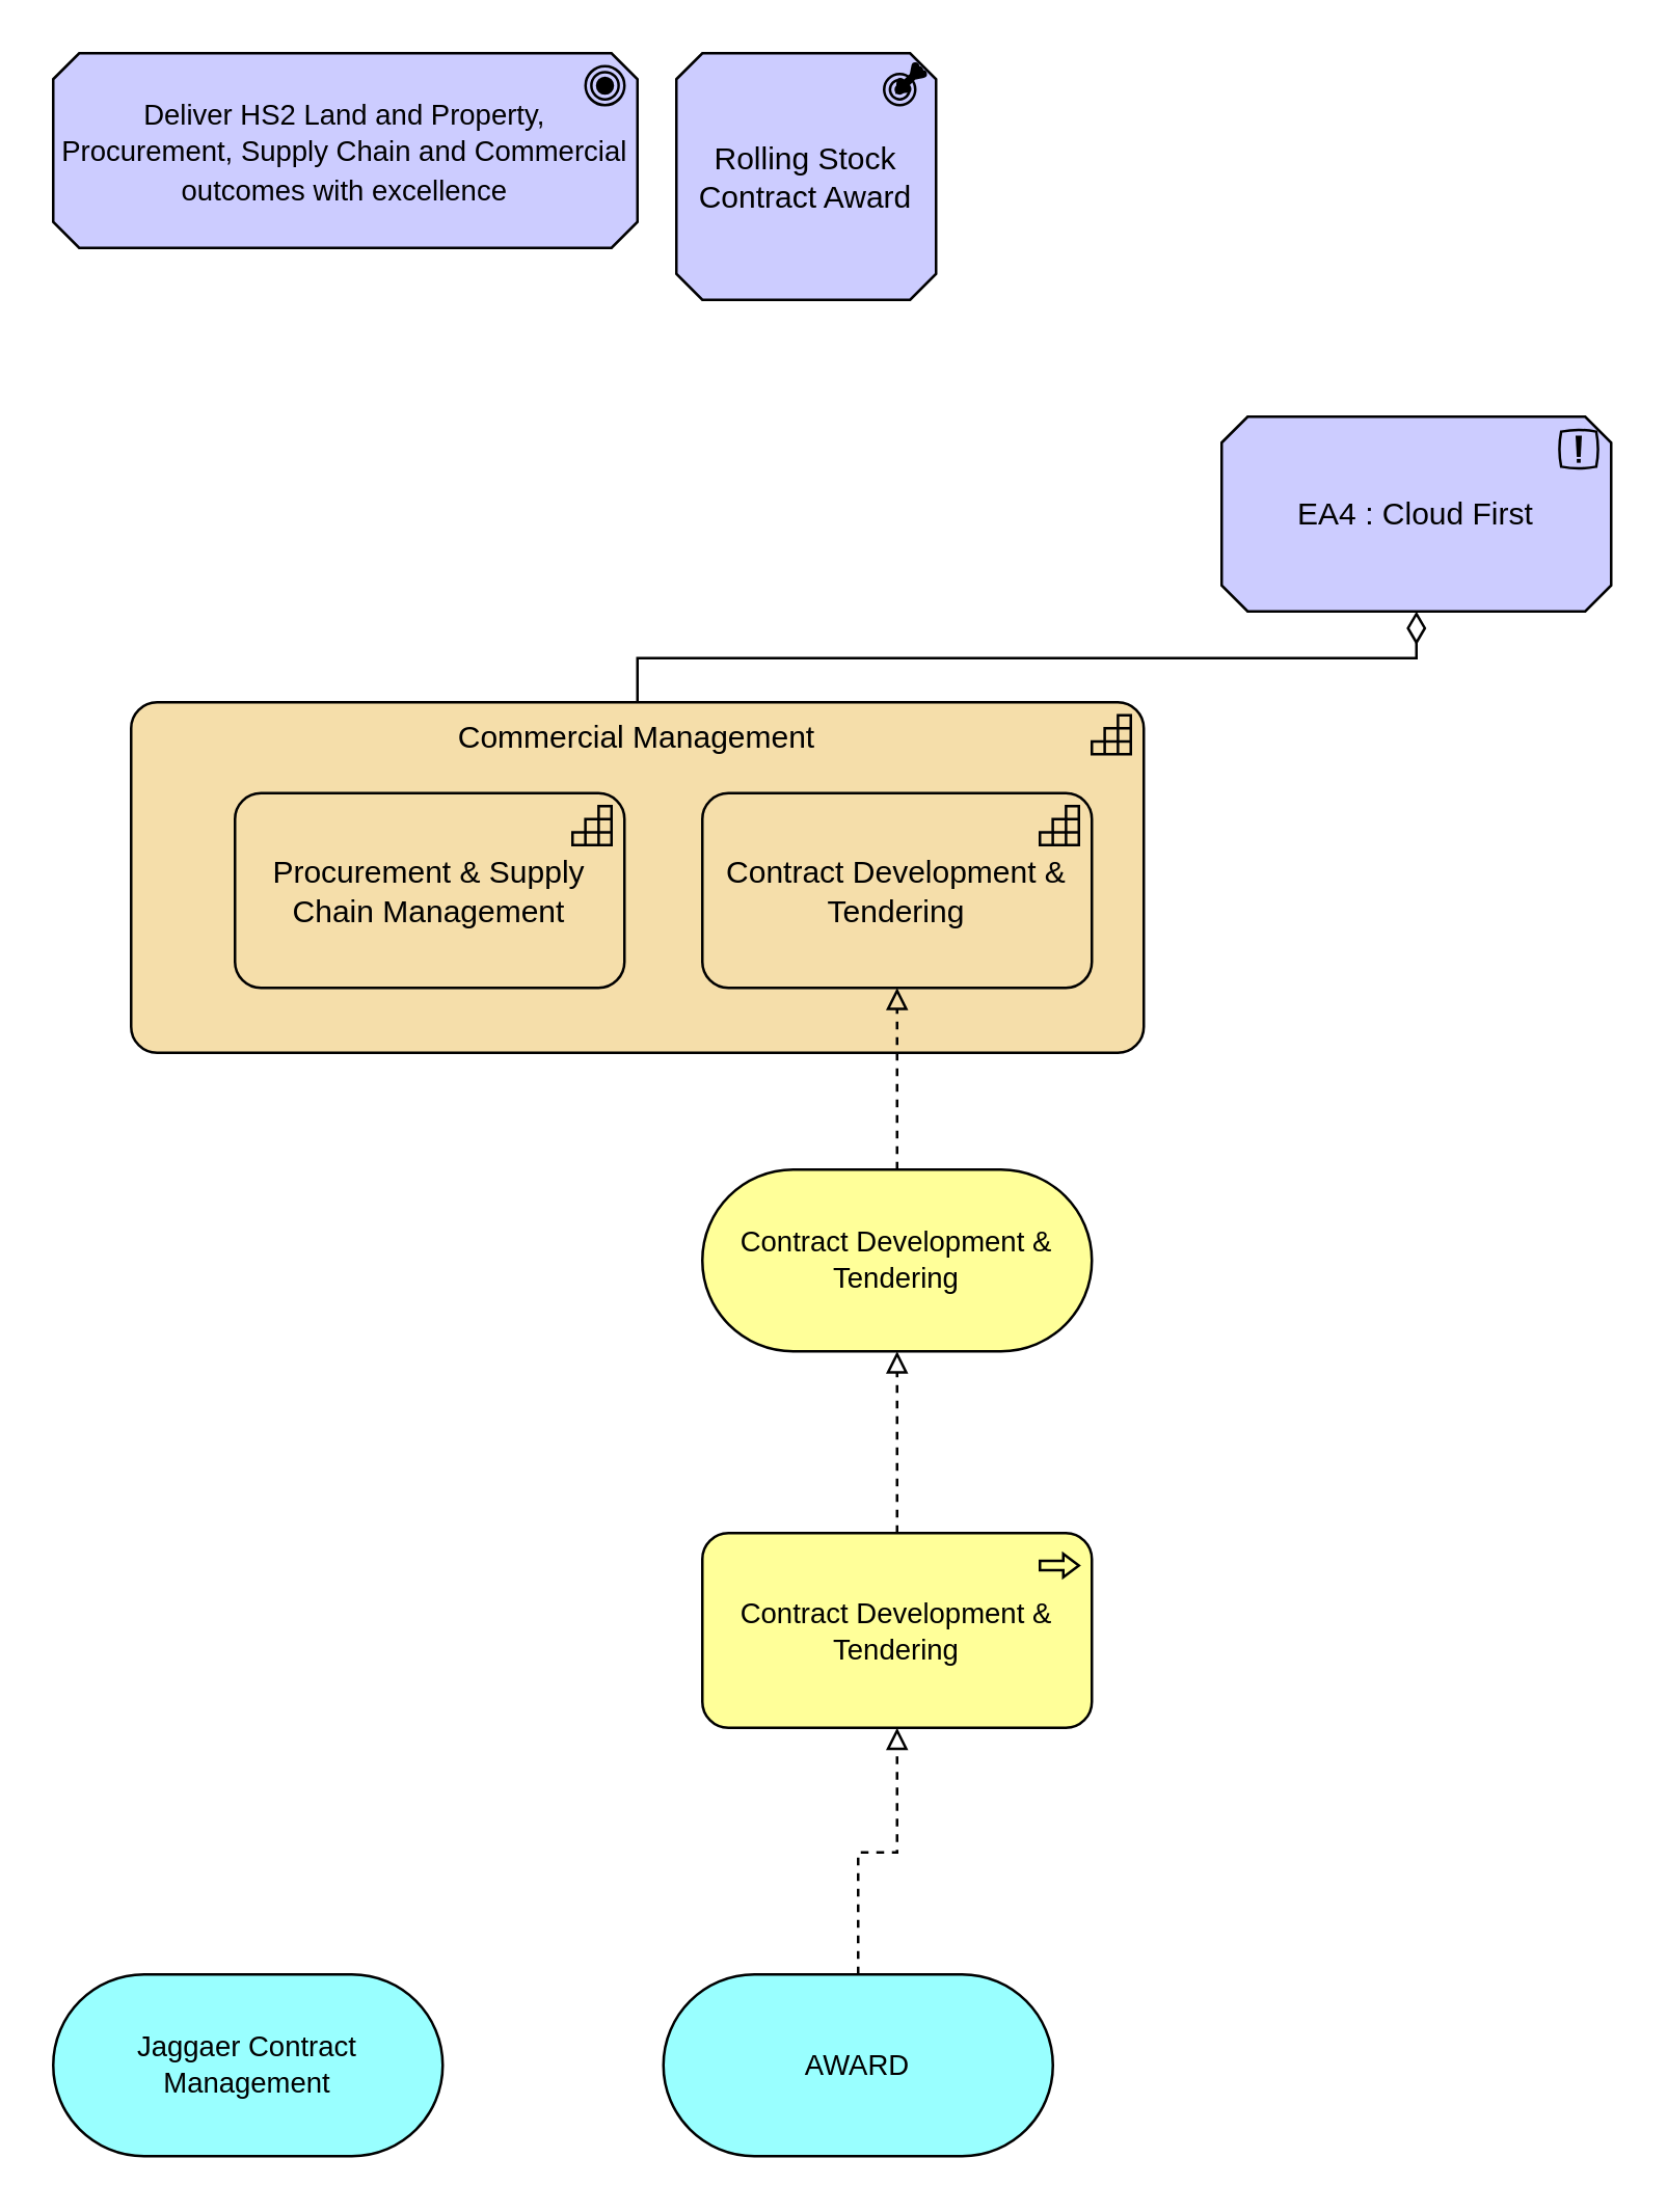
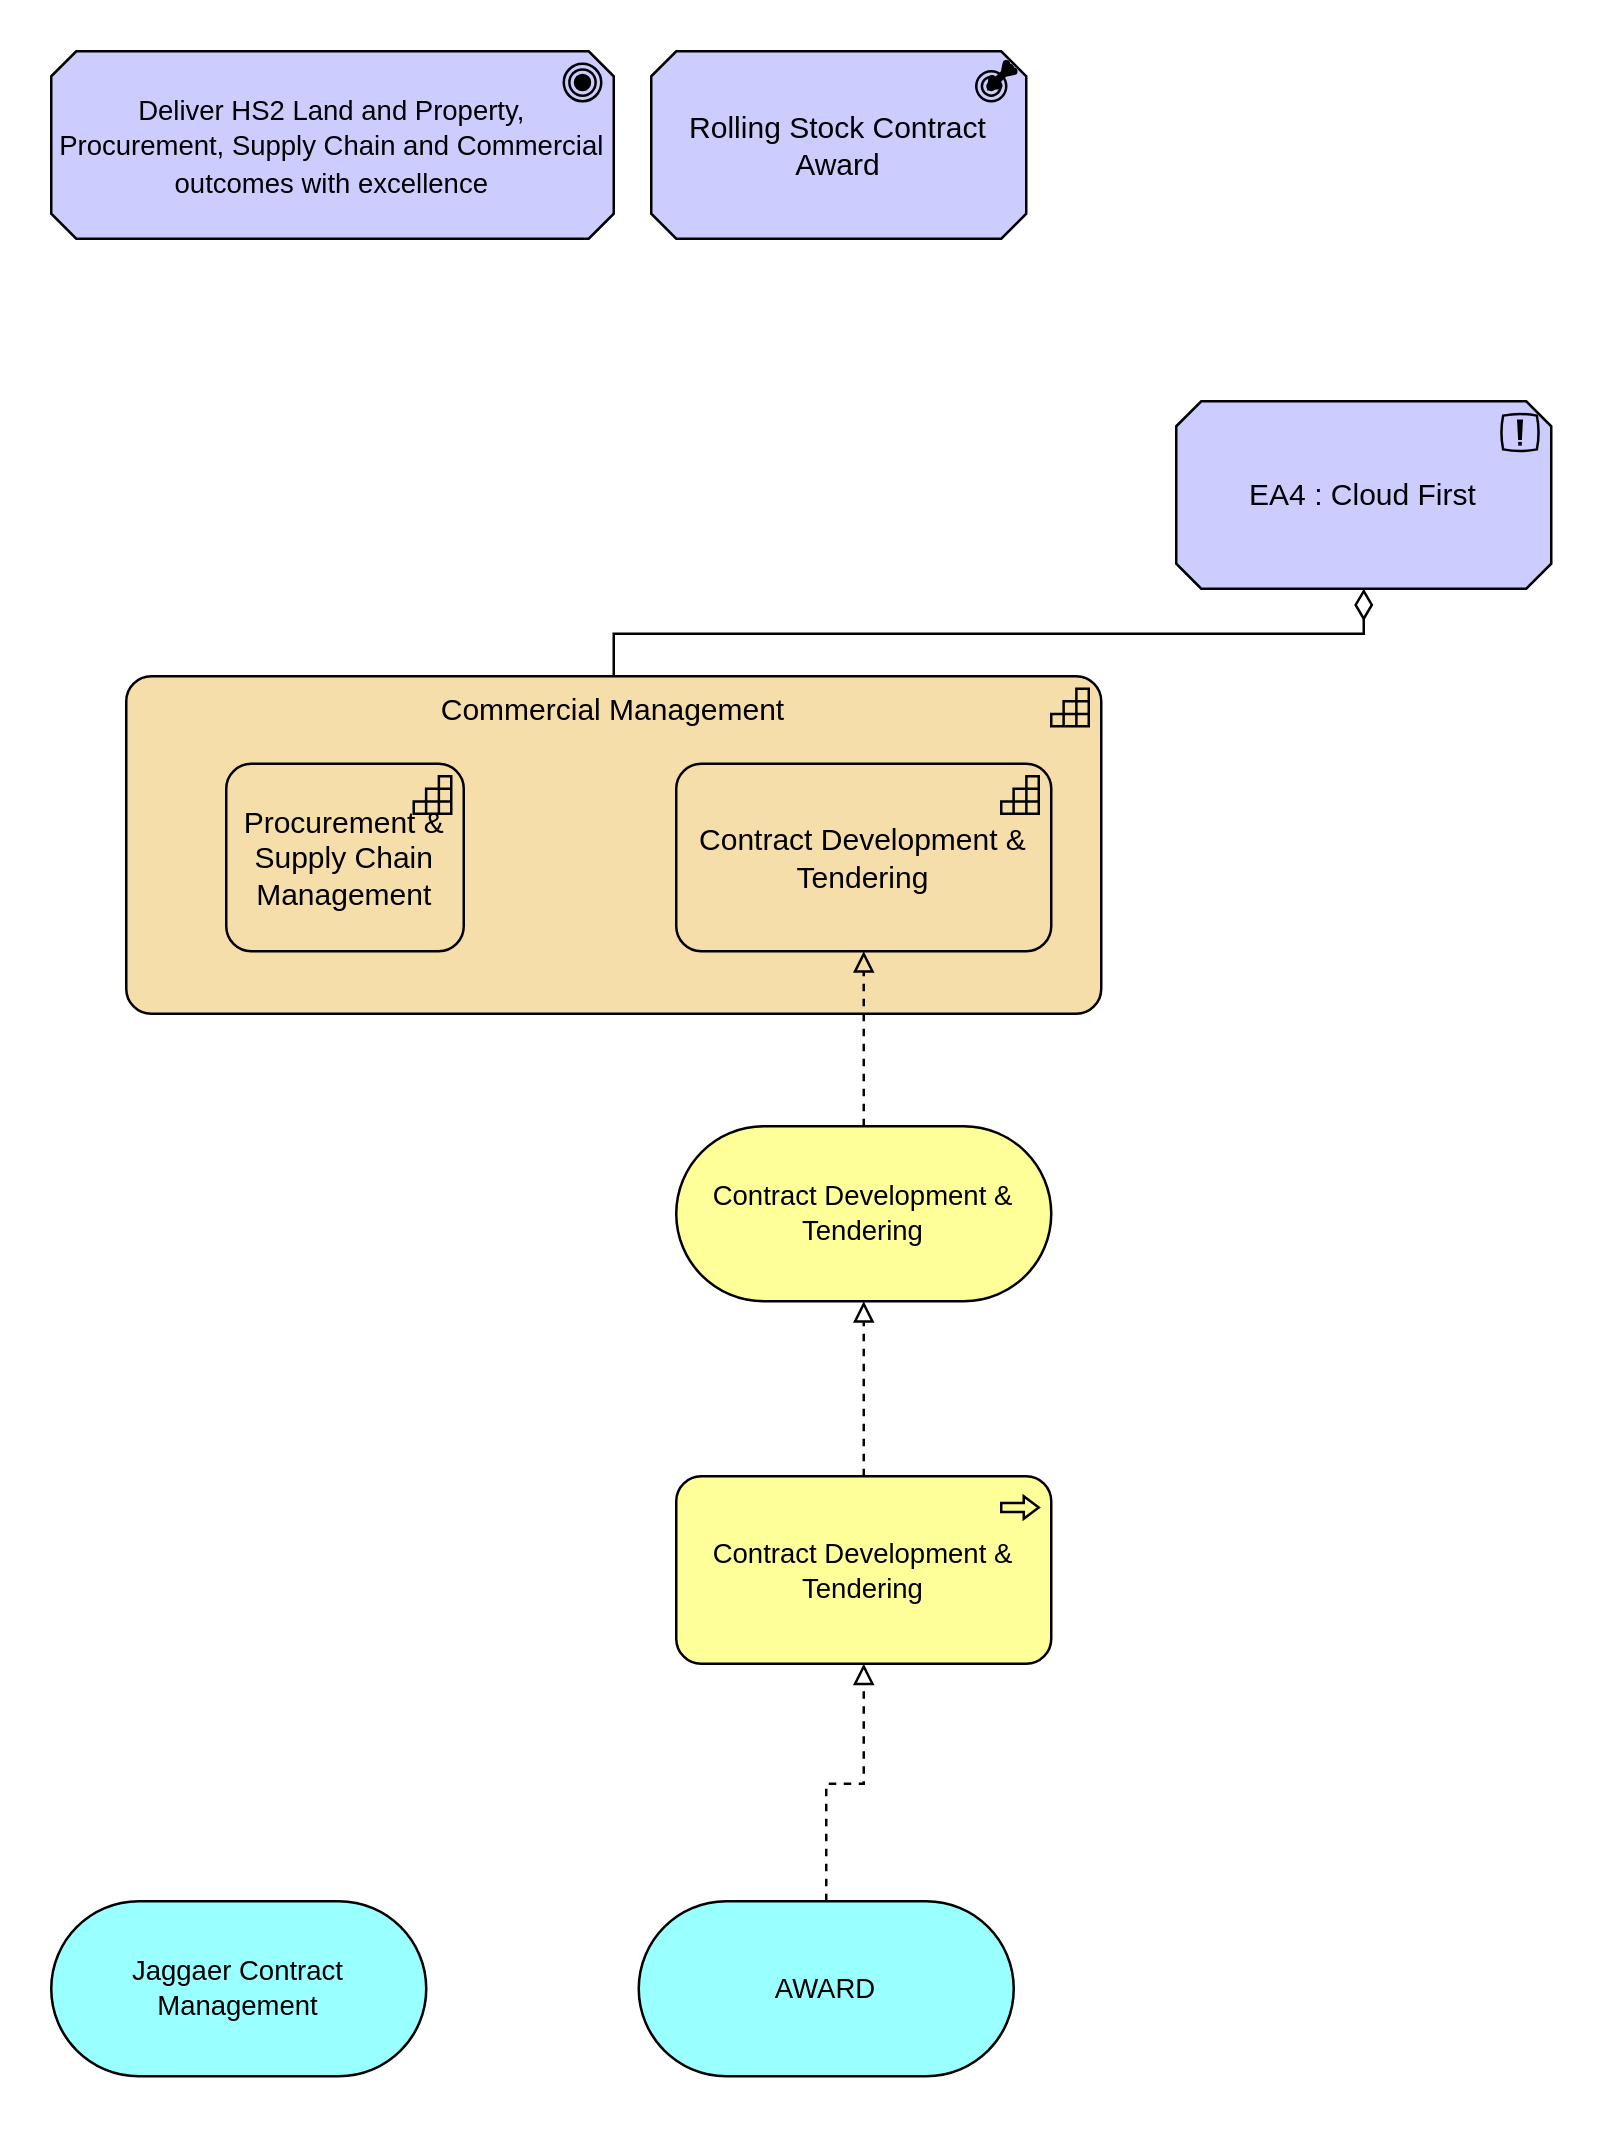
- <mxCell id="2" value="Rolling Stock Contract Award" style="html=1;outlineConnect=0;whiteSpace=wrap;fillColor=#CCCCFF;shape=mxgraph.archimate3.application;appType=outcome;archiType=oct;" parent="1" vertex="1"><mxGeometry x="260" y="20" width="100" height="95" as="geometry" /></mxCell>
+ <mxCell id="2" value="Rolling Stock Contract Award" style="html=1;outlineConnect=0;whiteSpace=wrap;fillColor=#CCCCFF;shape=mxgraph.archimate3.application;appType=outcome;archiType=oct;" parent="1" vertex="1"><mxGeometry x="260" y="20" width="150" height="75" as="geometry" /></mxCell>
- <mxCell id="12" value="Procurement &amp;amp; Supply Chain Management" style="html=1;outlineConnect=0;whiteSpace=wrap;fillColor=#F5DEAA;shape=mxgraph.archimate3.application;appType=capability;archiType=rounded;" parent="9" vertex="1"><mxGeometry x="40" y="35" width="150" height="75" as="geometry" /></mxCell>
+ <mxCell id="12" value="Procurement &amp;amp; Supply Chain Management" style="html=1;outlineConnect=0;whiteSpace=wrap;fillColor=#F5DEAA;shape=mxgraph.archimate3.application;appType=capability;archiType=rounded;" parent="9" vertex="1"><mxGeometry x="40" y="35" width="95" height="75" as="geometry" /></mxCell>
